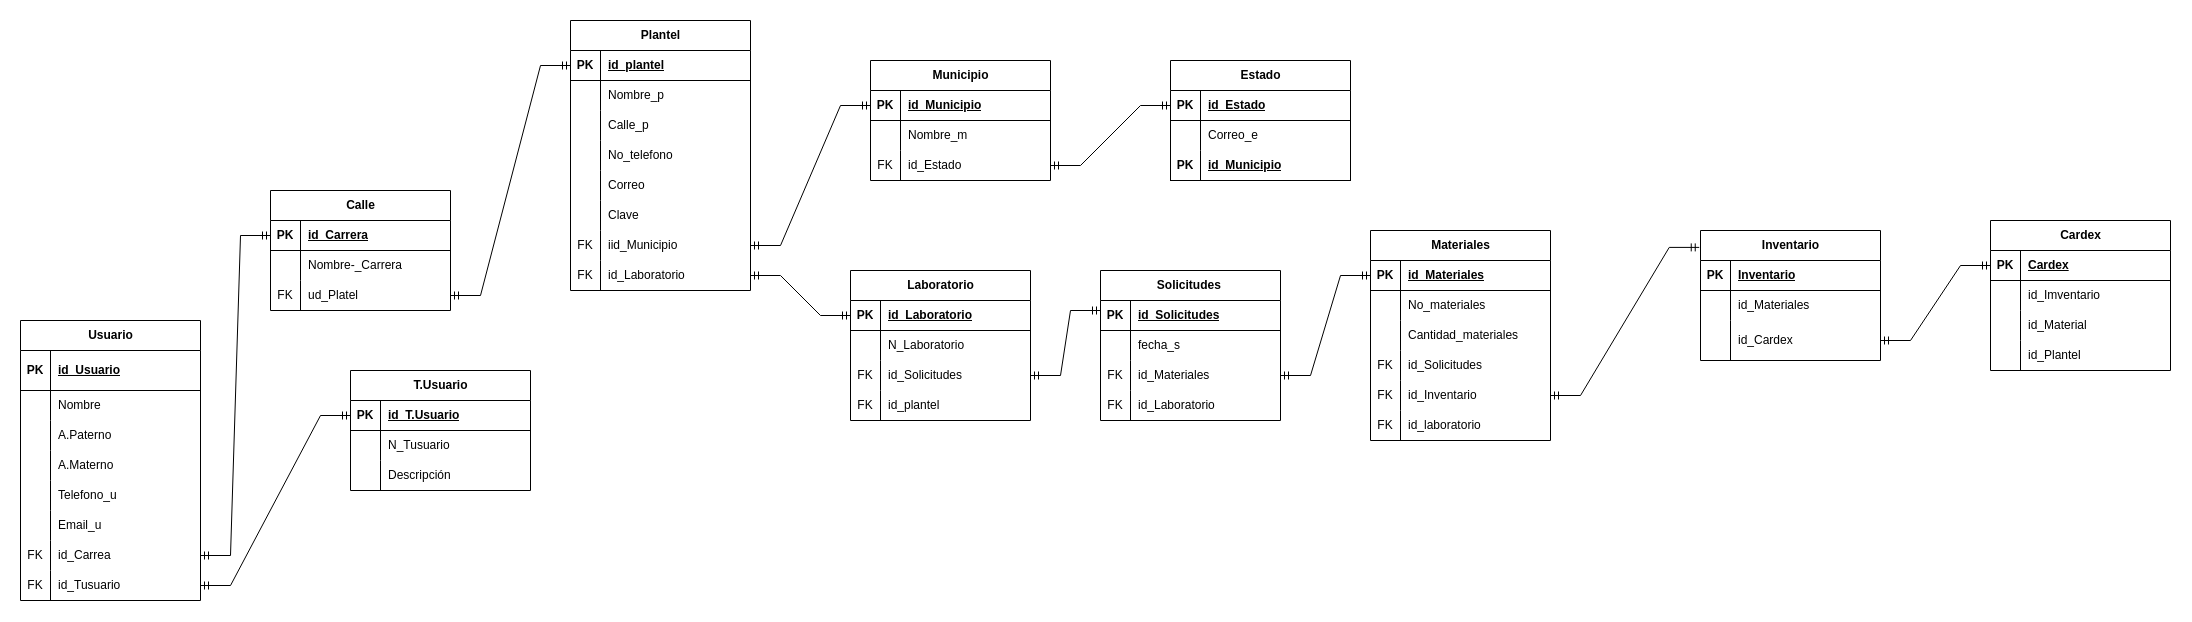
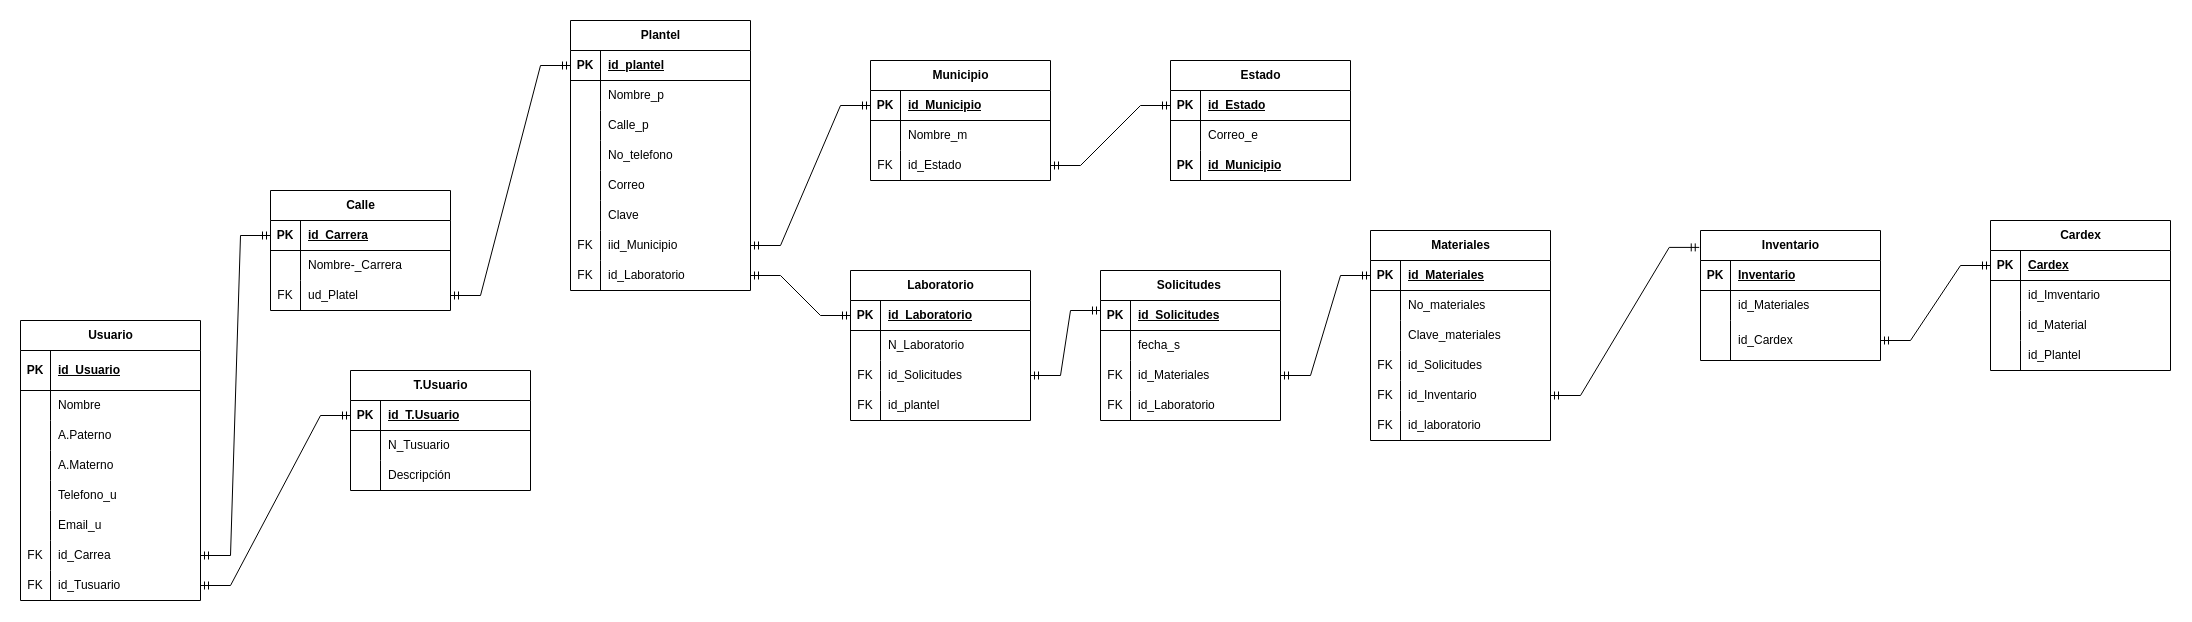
- <mxCell id="117" value="Cantidad_materiales" style="shape=partialRectangle;connectable=0;fillColor=none;top=0;left=0;bottom=0;right=0;align=left;spacingLeft=6;overflow=hidden;whiteSpace=wrap;html=1;" parent="115" vertex="1"><mxGeometry x="30" width="150" height="30" as="geometry"><mxRectangle width="150" height="30" as="alternateBounds" /></mxGeometry></mxCell>
+ <mxCell id="117" value="Clave_materiales" style="shape=partialRectangle;connectable=0;fillColor=none;top=0;left=0;bottom=0;right=0;align=left;spacingLeft=6;overflow=hidden;whiteSpace=wrap;html=1;" parent="115" vertex="1"><mxGeometry x="30" width="150" height="30" as="geometry"><mxRectangle width="150" height="30" as="alternateBounds" /></mxGeometry></mxCell>
